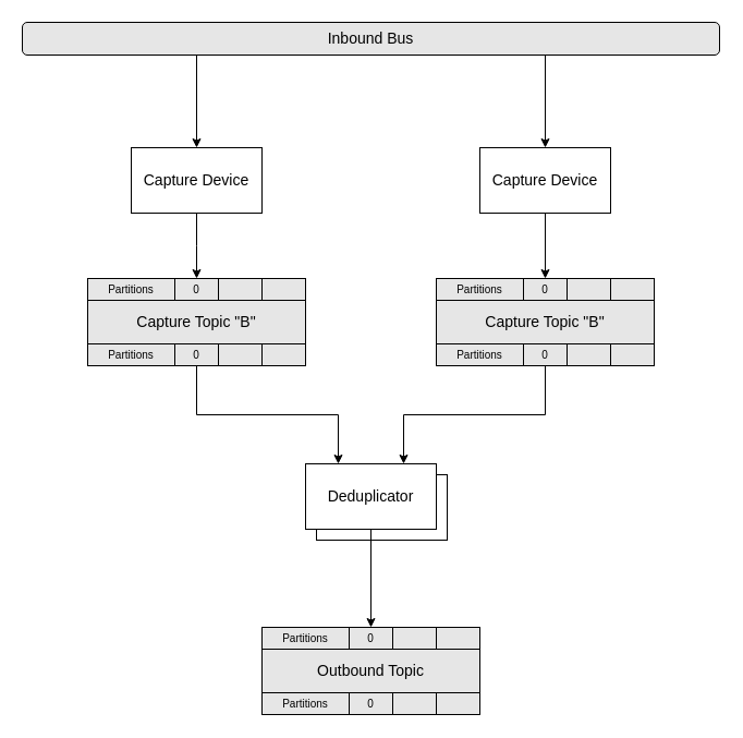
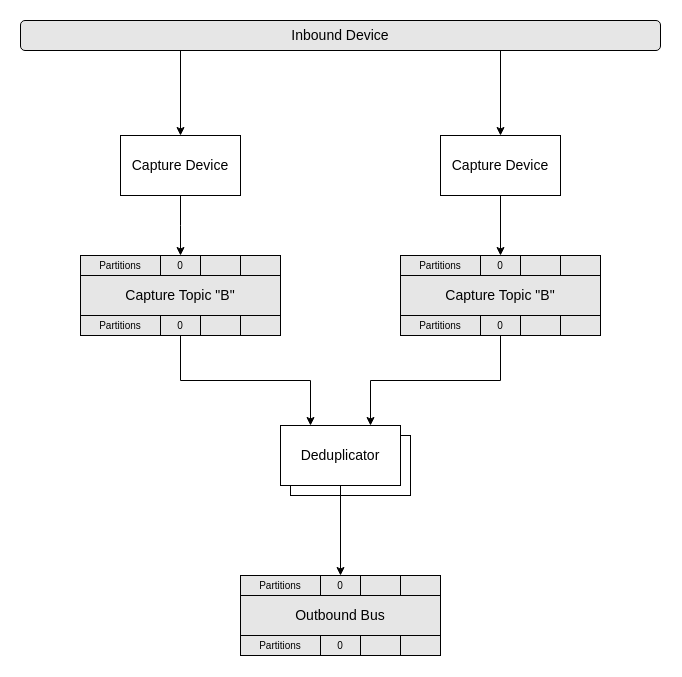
- <mxCell id="6" value="Inbound Bus" style="rounded=1;whiteSpace=wrap;html=1;fontSize=14;labelBackgroundColor=none;fillColor=#E6E6E6;gradientColor=none;" vertex="1" parent="1"><mxGeometry x="20" y="20" width="640" height="30" as="geometry" /></mxCell>
+ <mxCell id="6" value="Inbound Device" style="rounded=1;whiteSpace=wrap;html=1;fontSize=14;labelBackgroundColor=none;fillColor=#E6E6E6;gradientColor=none;" vertex="1" parent="1"><mxGeometry x="20" y="20" width="640" height="30" as="geometry" /></mxCell>
- <mxCell id="19" value="Outbound Topic" style="rounded=0;whiteSpace=wrap;html=1;fontSize=14;fillColor=#E6E6E6;" vertex="1" parent="1"><mxGeometry x="240" y="595" width="200" height="40" as="geometry" /></mxCell>
+ <mxCell id="19" value="Outbound Bus" style="rounded=0;whiteSpace=wrap;html=1;fontSize=14;fillColor=#E6E6E6;" vertex="1" parent="1"><mxGeometry x="240" y="595" width="200" height="40" as="geometry" /></mxCell>
